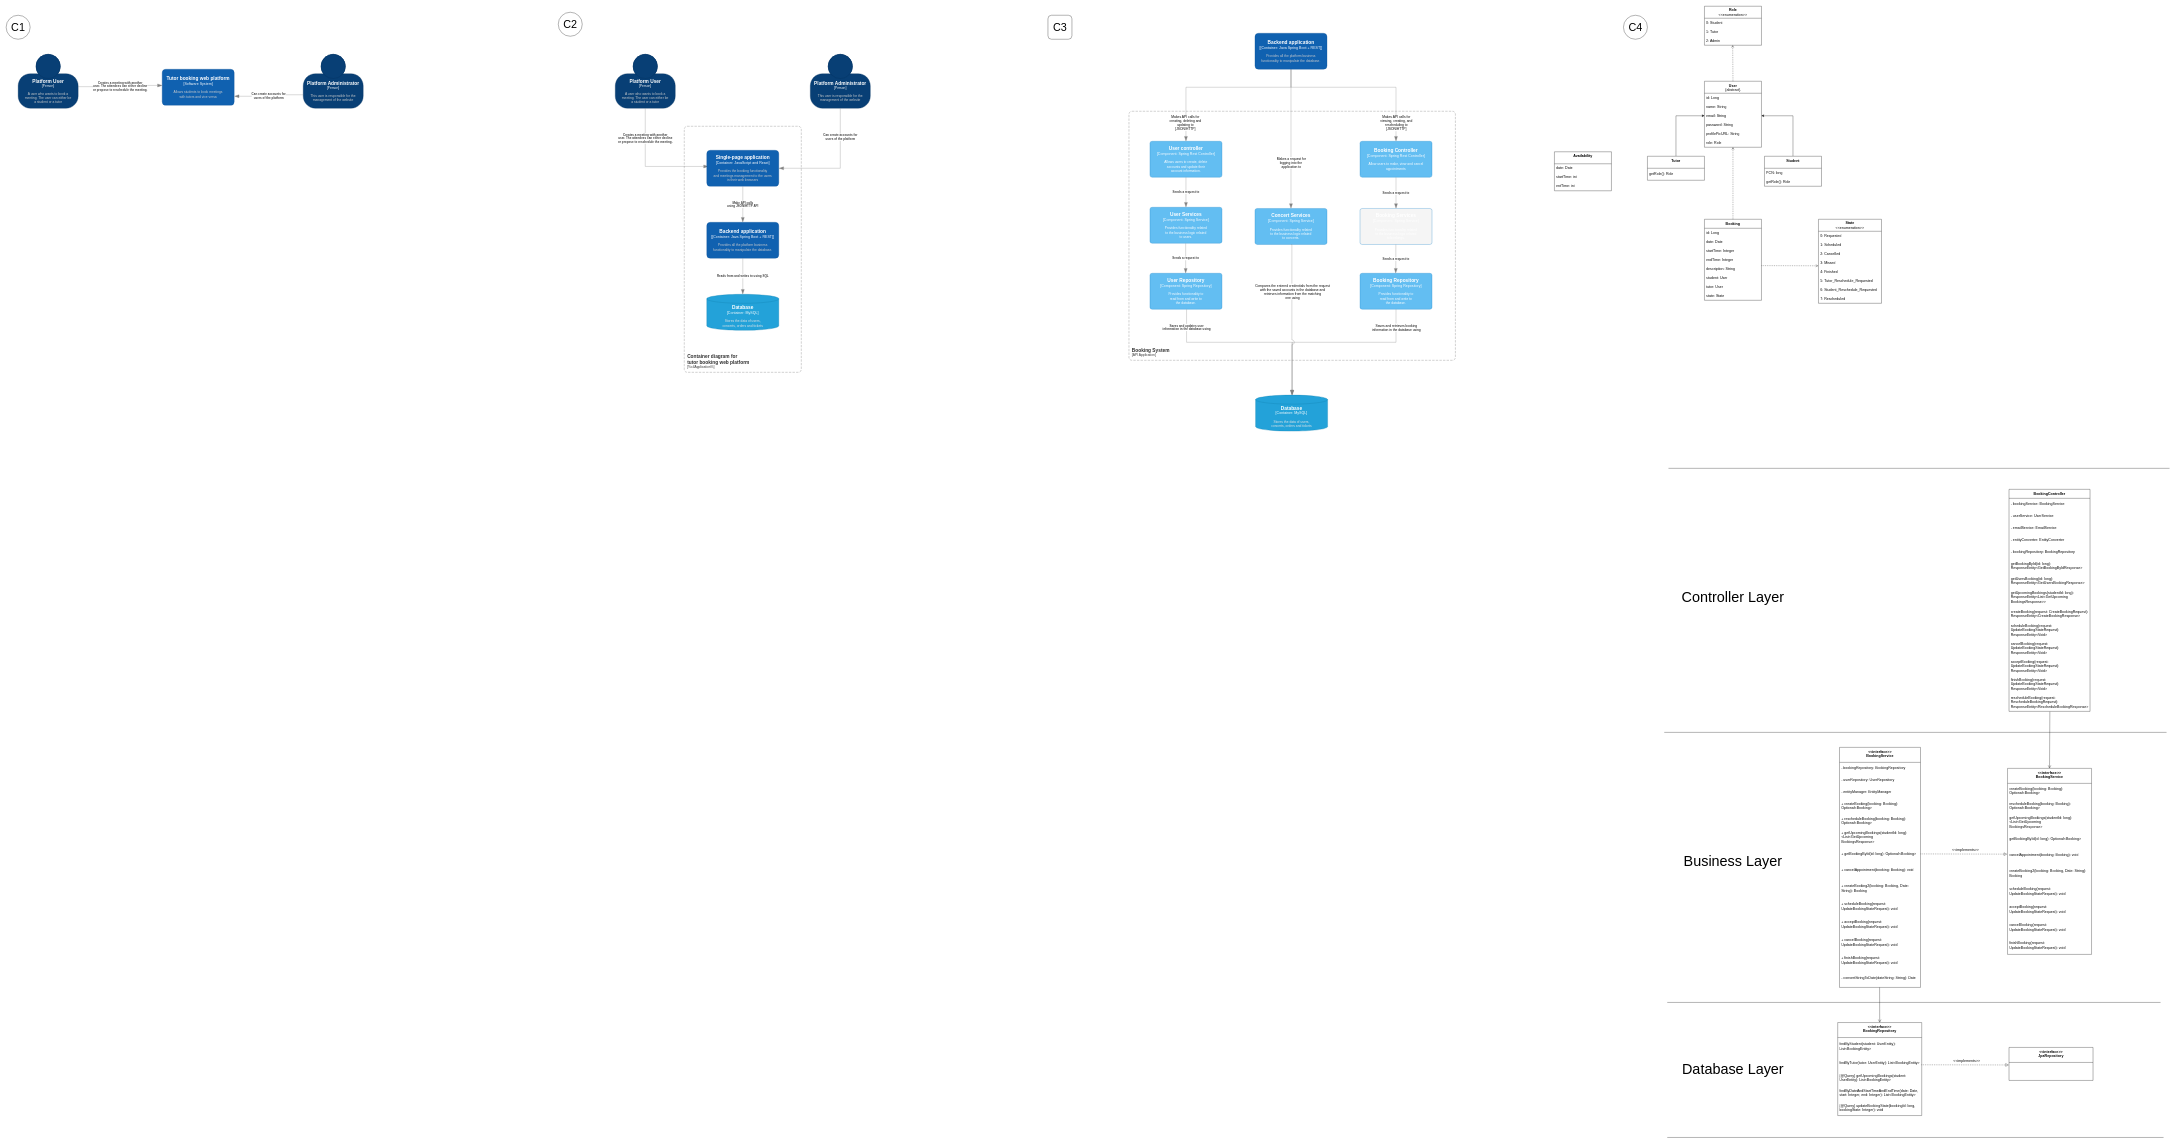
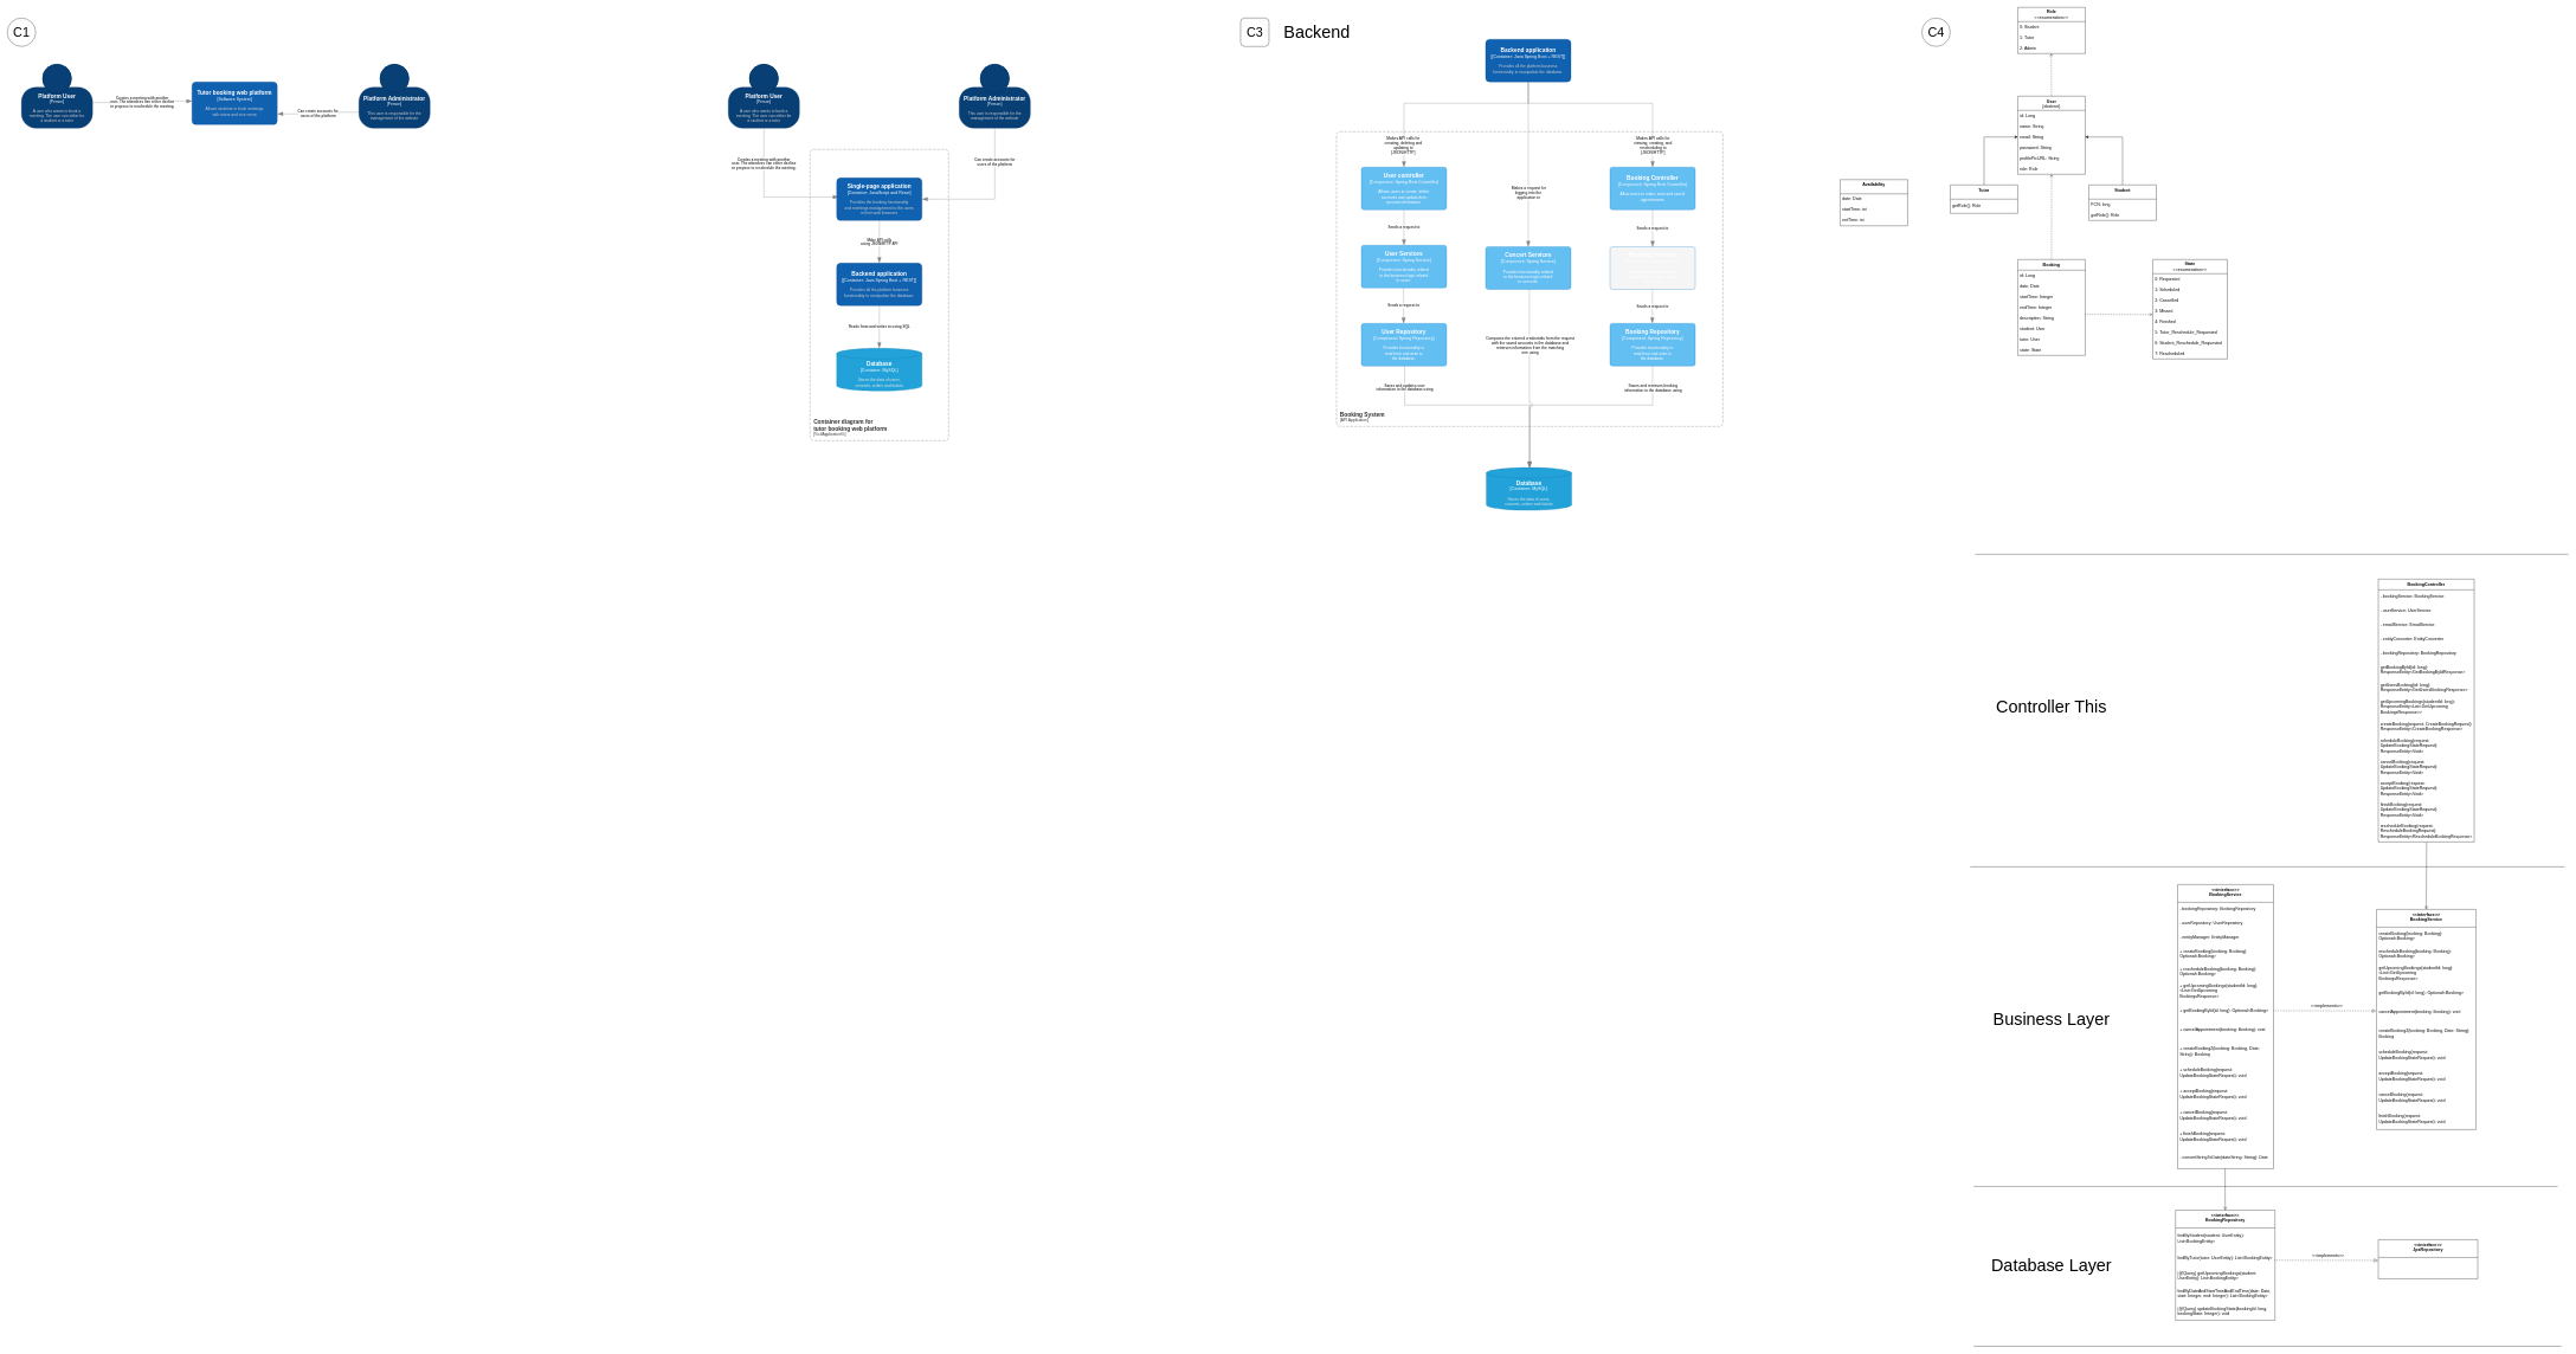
- <mxCell id="12" value="&lt;font style=&quot;font-size: 36px;&quot;&gt;C2&lt;/font&gt;" style="ellipse;whiteSpace=wrap;html=1;aspect=fixed;" parent="1" vertex="1"><mxGeometry x="1860" width="80" height="80" as="geometry" y="40" /></mxCell>
+ <mxCell id="41" value="&lt;font style=&quot;font-size: 48px;&quot;&gt;Backend&lt;/font&gt;" style="text;html=1;strokeColor=none;fillColor=none;align=center;verticalAlign=middle;whiteSpace=wrap;rounded=0;" parent="1" vertex="1"><mxGeometry x="3602" y="62.5" width="210" height="55" as="geometry" /></mxCell>
- <mxCell id="97" value="&lt;font style=&quot;font-size: 48px;&quot;&gt;Controller Layer&lt;/font&gt;" style="text;html=1;strokeColor=none;fillColor=none;align=center;verticalAlign=middle;whiteSpace=wrap;rounded=0;" vertex="1" parent="1"><mxGeometry x="5570" y="1975" width="410" height="30" as="geometry" /></mxCell>
+ <mxCell id="97" value="&lt;font style=&quot;font-size: 48px;&quot;&gt;Controller This&lt;/font&gt;" style="text;html=1;strokeColor=none;fillColor=none;align=center;verticalAlign=middle;whiteSpace=wrap;rounded=0;" vertex="1" parent="1"><mxGeometry x="5570" y="1975" width="410" height="30" as="geometry" /></mxCell>
